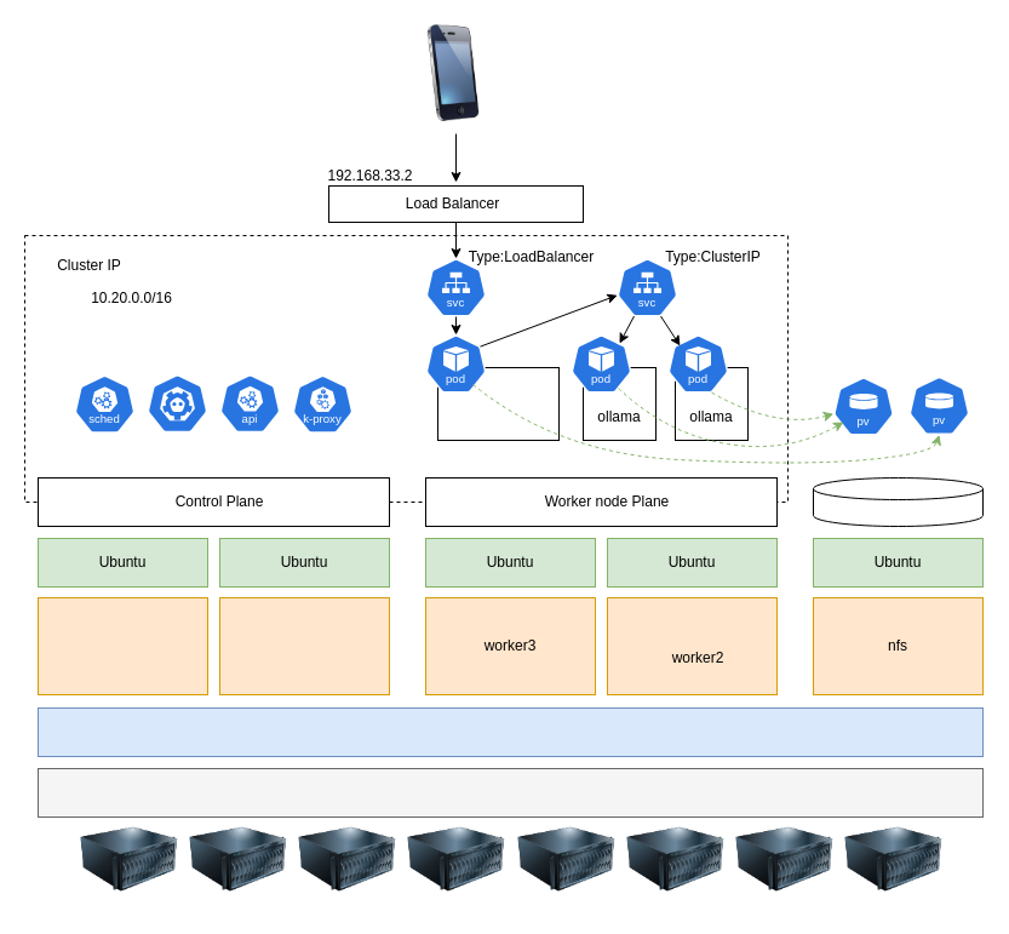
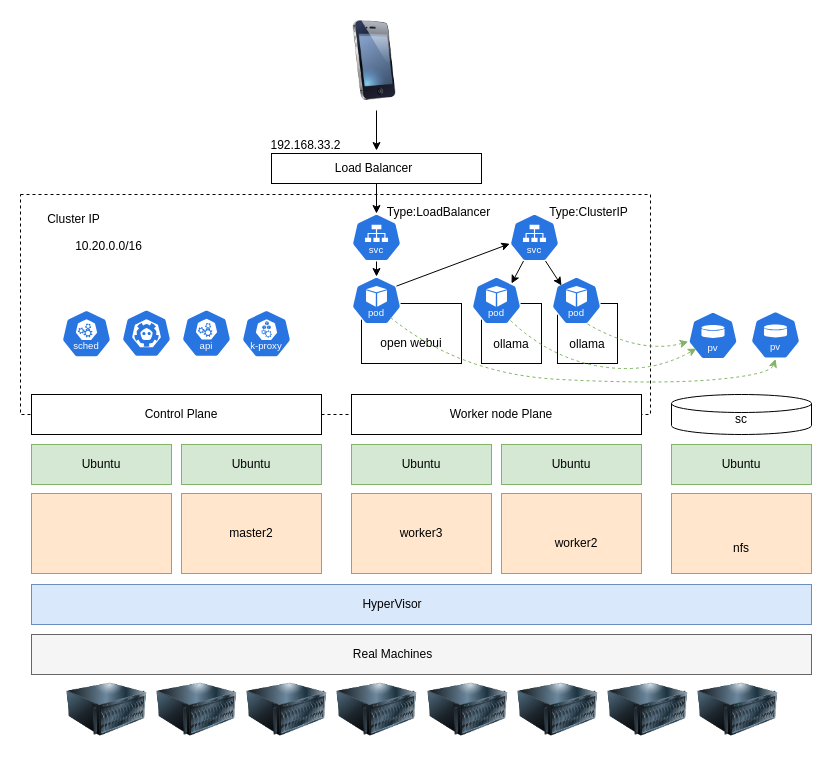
+ <mxCell id="35" value="open&amp;nbsp;&lt;span style=&quot;background-color: transparent; color: light-dark(rgb(0, 0, 0), rgb(255, 255, 255));&quot;&gt;webui&lt;/span&gt;" style="text;html=1;align=center;verticalAlign=middle;whiteSpace=wrap;rounded=0;" parent="1" vertex="1"><mxGeometry x="361" y="330.5" width="100" height="25" as="geometry" /></mxCell>
+ <mxCell id="30" value="sc" style="text;html=1;align=center;verticalAlign=middle;whiteSpace=wrap;rounded=0;" parent="1" vertex="1"><mxGeometry x="711" y="404" width="60" height="30" as="geometry" /></mxCell>
+ <mxCell id="6" value="master2" style="text;html=1;align=center;verticalAlign=middle;whiteSpace=wrap;rounded=0;" parent="1" vertex="1"><mxGeometry x="221" y="518" width="60" height="30" as="geometry" /></mxCell>
- <mxCell id="8" value="nfs" style="text;html=1;align=center;verticalAlign=middle;whiteSpace=wrap;rounded=0;" parent="1" vertex="1"><mxGeometry x="711" y="518" width="60" height="30" as="geometry" /></mxCell>
+ <mxCell id="8" value="nfs" style="text;html=1;align=center;verticalAlign=middle;whiteSpace=wrap;rounded=0;" parent="1" vertex="1"><mxGeometry x="711" y="533" width="60" height="30" as="geometry" /></mxCell>
+ <mxCell id="10" value="HyperVisor" style="text;html=1;align=center;verticalAlign=middle;whiteSpace=wrap;rounded=0;" parent="1" vertex="1"><mxGeometry x="362" y="589" width="60" height="30" as="geometry" /></mxCell>
+ <mxCell id="61" value="Real Machines" style="text;html=1;align=center;verticalAlign=middle;whiteSpace=wrap;rounded=0;" parent="1" vertex="1"><mxGeometry x="346.5" y="639" width="91" height="30" as="geometry" /></mxCell>
